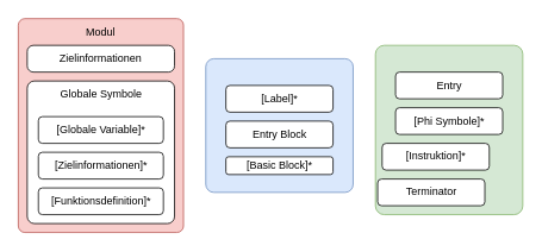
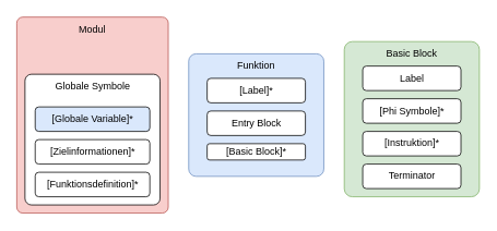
- <mxCell id="9" value="Zielinformationen" style="rounded=1;whiteSpace=wrap;html=1;arcSize=23;" vertex="1" parent="1"><mxGeometry x="30" y="50" width="165" height="30" as="geometry" /></mxCell>
+ <mxCell id="16" value="Basic Block" style="text;html=1;strokeColor=none;fillColor=none;align=center;verticalAlign=middle;whiteSpace=wrap;rounded=0;" vertex="1" parent="1"><mxGeometry x="450" y="50" width="105" height="30" as="geometry" /></mxCell>
+ <mxCell id="11" value="Funktion" style="text;html=1;strokeColor=none;fillColor=none;align=center;verticalAlign=middle;whiteSpace=wrap;rounded=0;" vertex="1" parent="1"><mxGeometry x="260" y="65" width="105" height="30" as="geometry" /></mxCell>
- <mxCell id="17" value="Entry" style="rounded=1;whiteSpace=wrap;html=1;" vertex="1" parent="1"><mxGeometry x="442.5" y="80" width="120" height="30" as="geometry" /></mxCell>
+ <mxCell id="17" value="Label" style="rounded=1;whiteSpace=wrap;html=1;" vertex="1" parent="1"><mxGeometry x="442.5" y="80" width="120" height="30" as="geometry" /></mxCell>
- <mxCell id="6" value="[Globale Variable]*" style="rounded=1;whiteSpace=wrap;html=1;" vertex="1" parent="1"><mxGeometry x="42.5" y="130" width="140" height="30" as="geometry" /></mxCell>
+ <mxCell id="6" value="[Globale Variable]*" style="rounded=1;whiteSpace=wrap;html=1;fillColor=#dae8fc;" vertex="1" parent="1"><mxGeometry x="42.5" y="130" width="140" height="30" as="geometry" /></mxCell>
- <mxCell id="18" value="[Instruktion]*" style="rounded=1;whiteSpace=wrap;html=1;" vertex="1" parent="1"><mxGeometry x="427.5" y="160" width="120" height="30" as="geometry" /></mxCell>
+ <mxCell id="18" value="[Instruktion]*" style="rounded=1;whiteSpace=wrap;html=1;" vertex="1" parent="1"><mxGeometry x="442.5" y="160" width="120" height="30" as="geometry" /></mxCell>
- <mxCell id="19" value="Terminator" style="rounded=1;whiteSpace=wrap;html=1;" vertex="1" parent="1"><mxGeometry x="422.5" y="200" width="120" height="30" as="geometry" /></mxCell>
+ <mxCell id="19" value="Terminator" style="rounded=1;whiteSpace=wrap;html=1;" vertex="1" parent="1"><mxGeometry x="442.5" y="200" width="120" height="30" as="geometry" /></mxCell>
